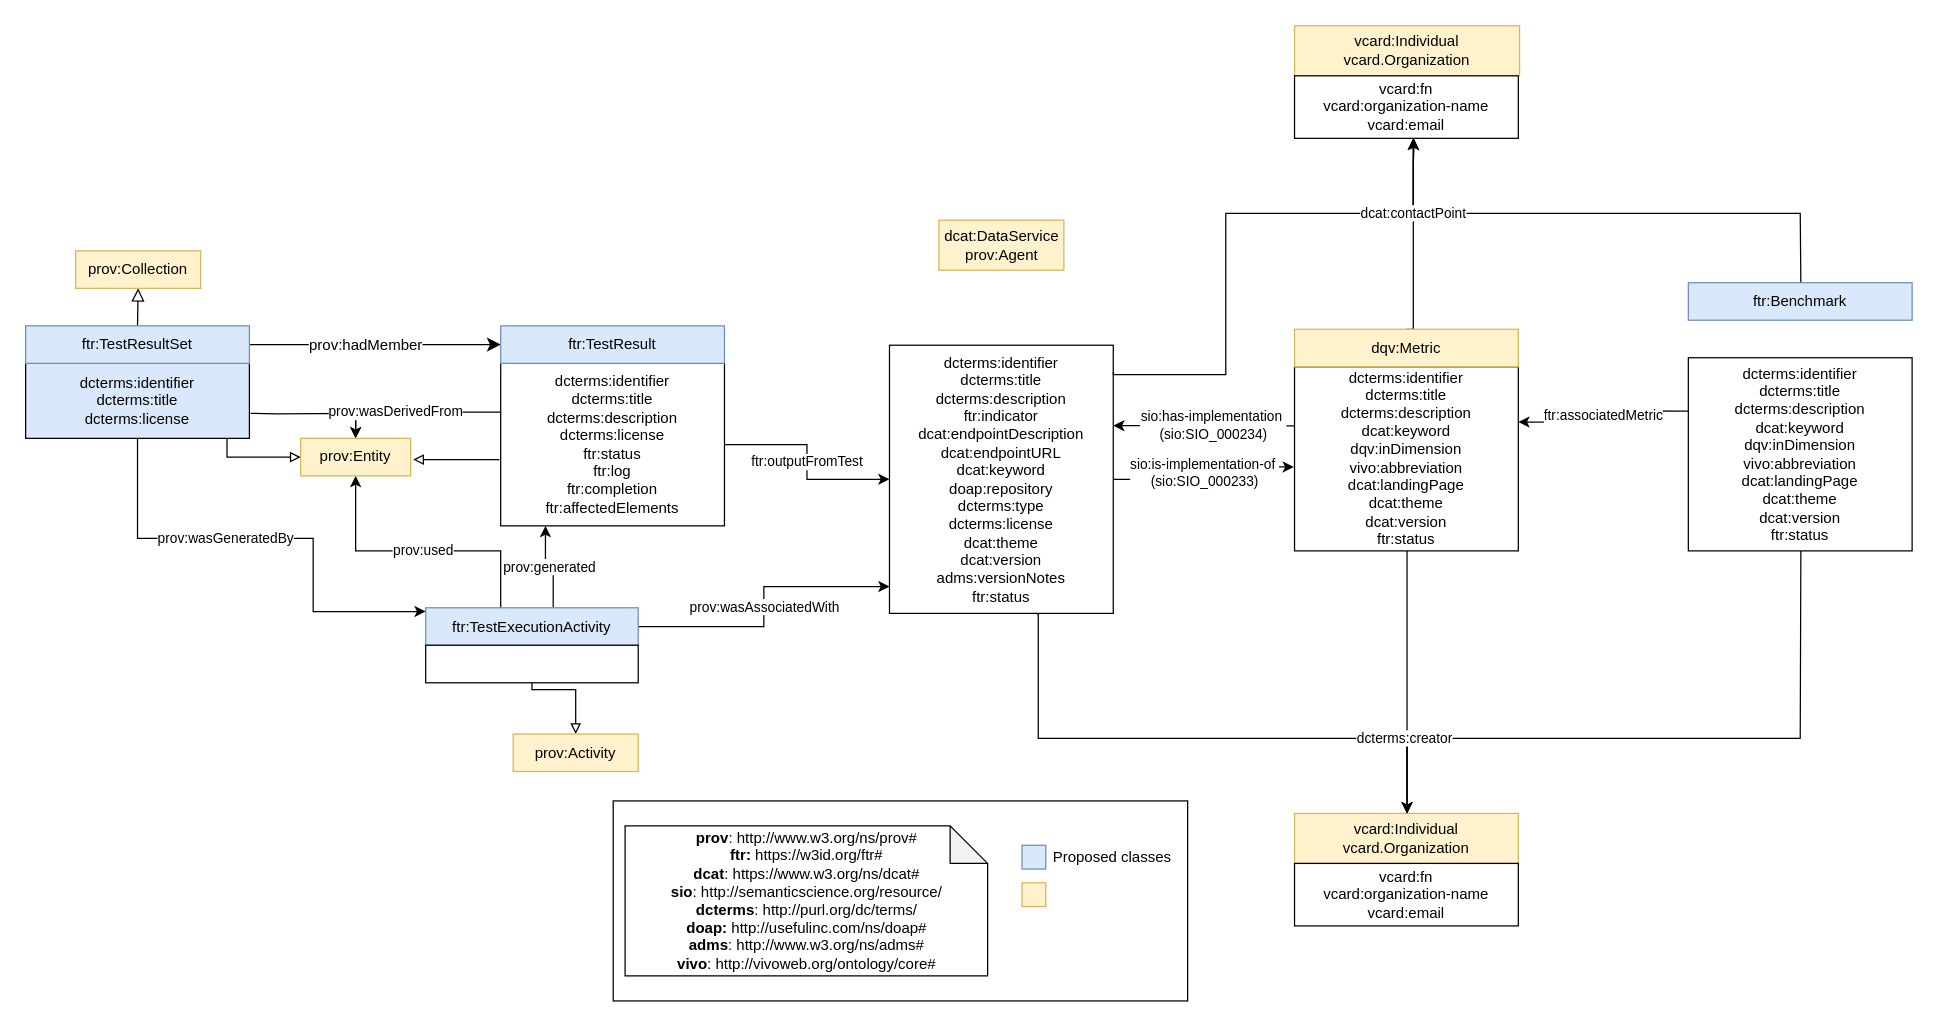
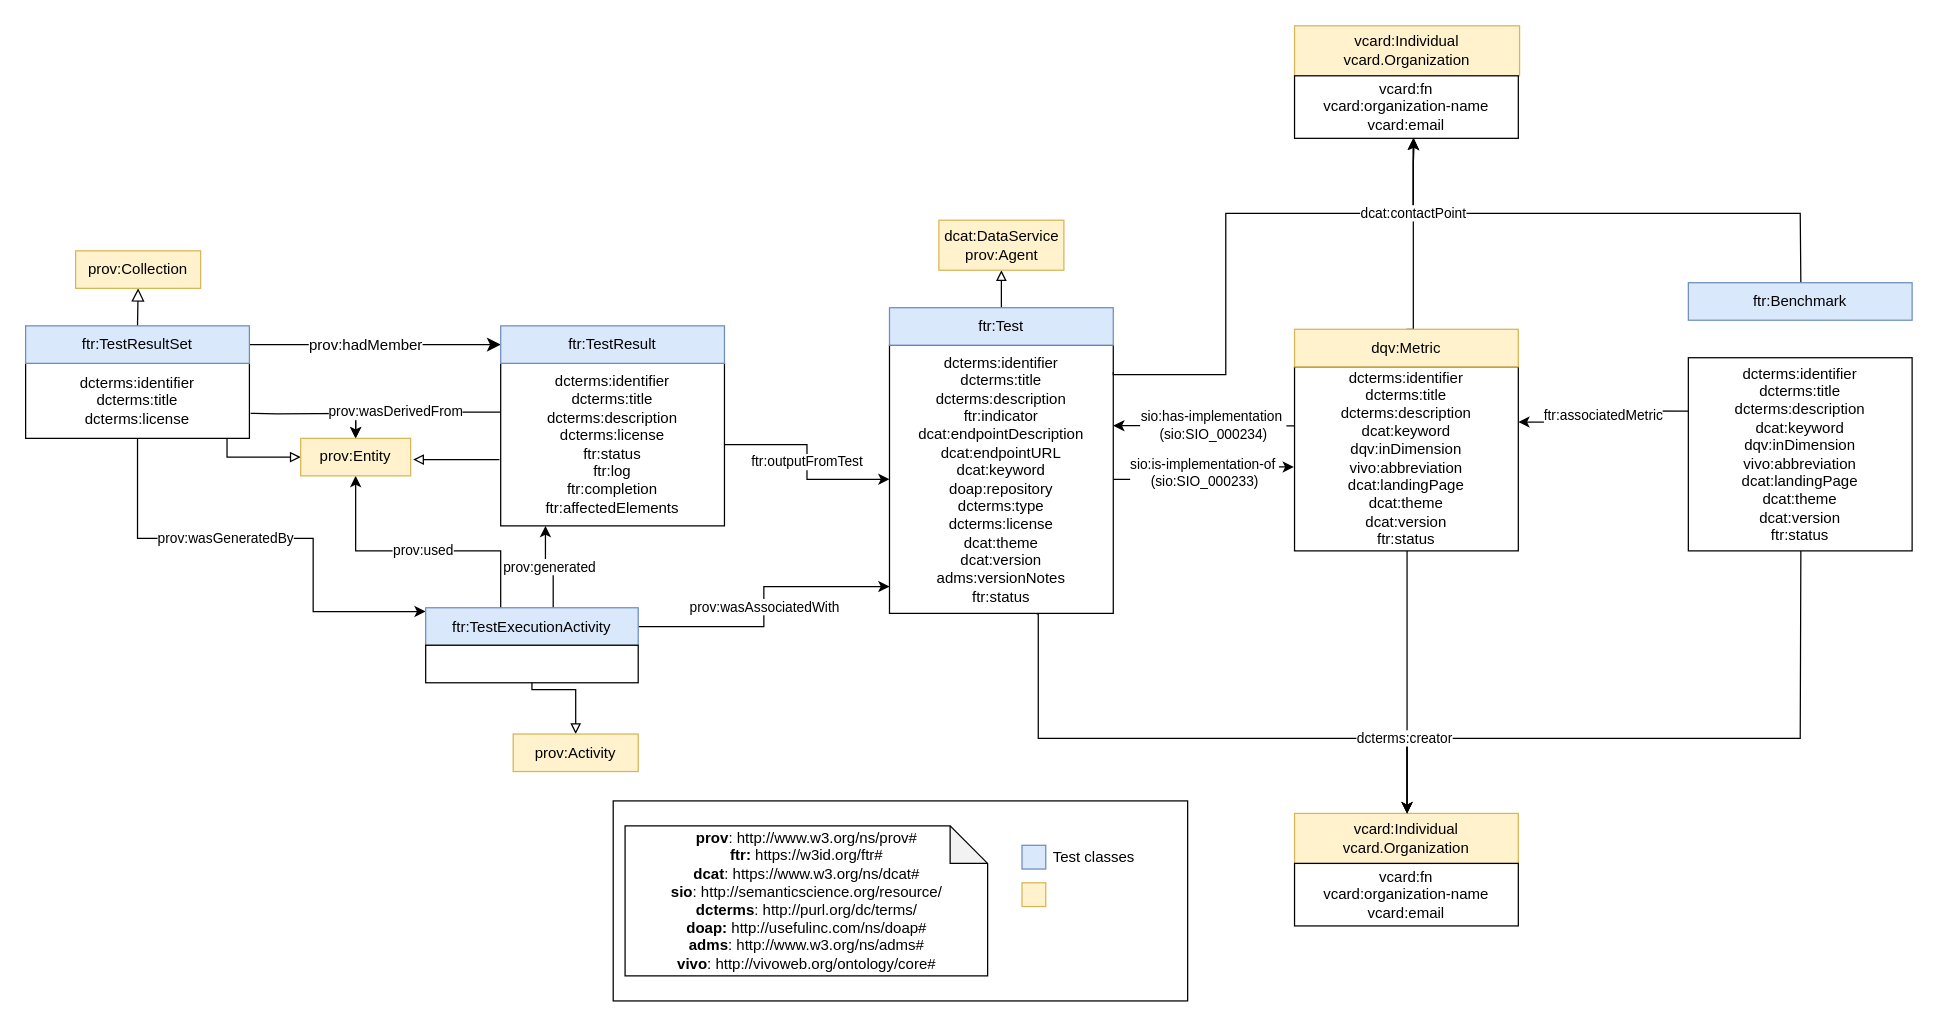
+ <mxCell id="30" style="edgeStyle=orthogonalEdgeStyle;rounded=0;orthogonalLoop=1;jettySize=auto;html=1;exitX=0.5;exitY=0;exitDx=0;exitDy=0;entryX=0.5;entryY=1;entryDx=0;entryDy=0;endArrow=block;endFill=0;" edge="1" parent="1" source="31" target="32"><mxGeometry relative="1" as="geometry" /></mxCell>
+ <mxCell id="31" value="ftr:Test" style="rounded=0;whiteSpace=wrap;html=1;snapToPoint=1;points=[[0.1,0],[0.2,0],[0.3,0],[0.4,0],[0.5,0],[0.6,0],[0.7,0],[0.8,0],[0.9,0],[0,0.1],[0,0.3],[0,0.5],[0,0.7],[0,0.9],[0.1,1],[0.2,1],[0.3,1],[0.4,1],[0.5,1],[0.6,1],[0.7,1],[0.8,1],[0.9,1],[1,0.1],[1,0.3],[1,0.5],[1,0.7],[1,0.9]];fillColor=#dae8fc;strokeColor=#6c8ebf;" vertex="1" parent="1"><mxGeometry x="711" y="245.5" width="179" height="30" as="geometry" /></mxCell>
- <mxCell id="10" value="dcterms:identifier&lt;br&gt;dcterms:title&lt;br&gt;dcterms:license" style="rounded=0;whiteSpace=wrap;html=1;snapToPoint=1;points=[[0.1,0],[0.2,0],[0.3,0],[0.4,0],[0.5,0],[0.6,0],[0.7,0],[0.8,0],[0.9,0],[0,0.1],[0,0.3],[0,0.5],[0,0.7],[0,0.9],[0.1,1],[0.2,1],[0.3,1],[0.4,1],[0.5,1],[0.6,1],[0.7,1],[0.8,1],[0.9,1],[1,0.1],[1,0.3],[1,0.5],[1,0.7],[1,0.9]];fillColor=#dae8fc;" vertex="1" parent="1"><mxGeometry x="20" y="290" width="179" height="60" as="geometry" /></mxCell>
+ <mxCell id="10" value="dcterms:identifier&lt;br&gt;dcterms:title&lt;br&gt;dcterms:license" style="rounded=0;whiteSpace=wrap;html=1;snapToPoint=1;points=[[0.1,0],[0.2,0],[0.3,0],[0.4,0],[0.5,0],[0.6,0],[0.7,0],[0.8,0],[0.9,0],[0,0.1],[0,0.3],[0,0.5],[0,0.7],[0,0.9],[0.1,1],[0.2,1],[0.3,1],[0.4,1],[0.5,1],[0.6,1],[0.7,1],[0.8,1],[0.9,1],[1,0.1],[1,0.3],[1,0.5],[1,0.7],[1,0.9]];" vertex="1" parent="1"><mxGeometry x="20" y="290" width="179" height="60" as="geometry" /></mxCell>
- <mxCell id="27" value="Proposed classes " style="text;html=1;align=left;verticalAlign=middle;whiteSpace=wrap;rounded=0;" vertex="1" parent="1"><mxGeometry x="840" y="670" width="100" height="30" as="geometry" /></mxCell>
+ <mxCell id="27" value="Test classes " style="text;html=1;align=left;verticalAlign=middle;whiteSpace=wrap;rounded=0;" vertex="1" parent="1"><mxGeometry x="840" y="670" width="100" height="30" as="geometry" /></mxCell>
